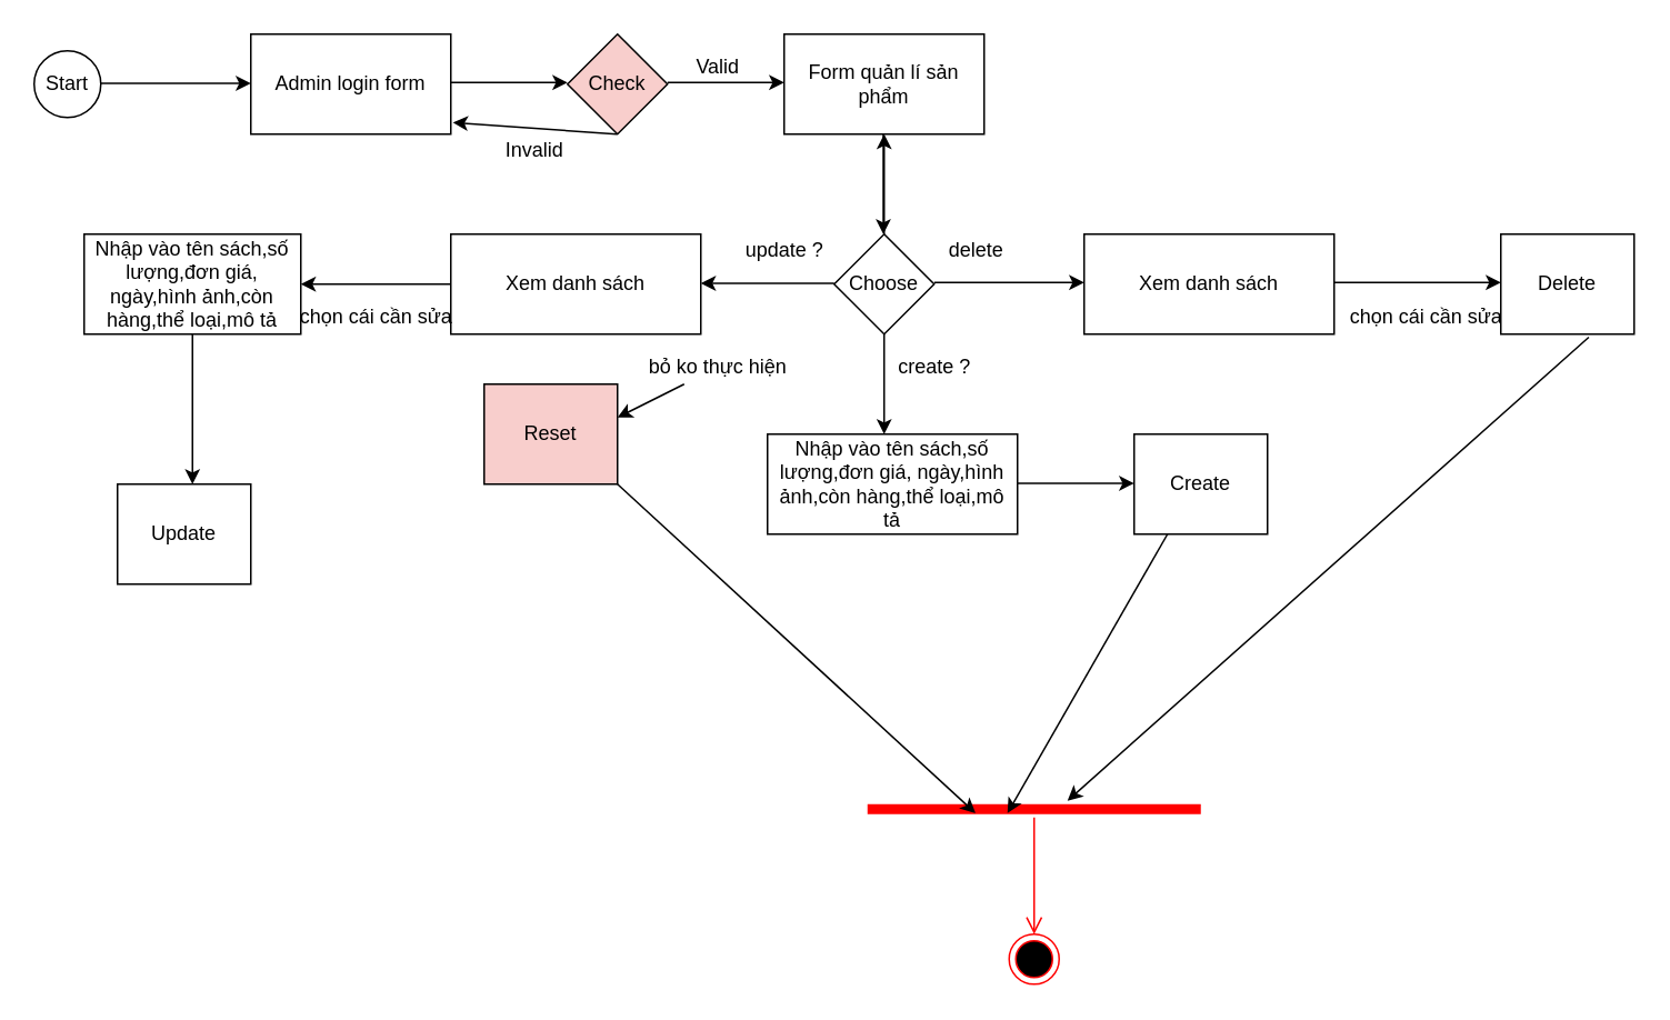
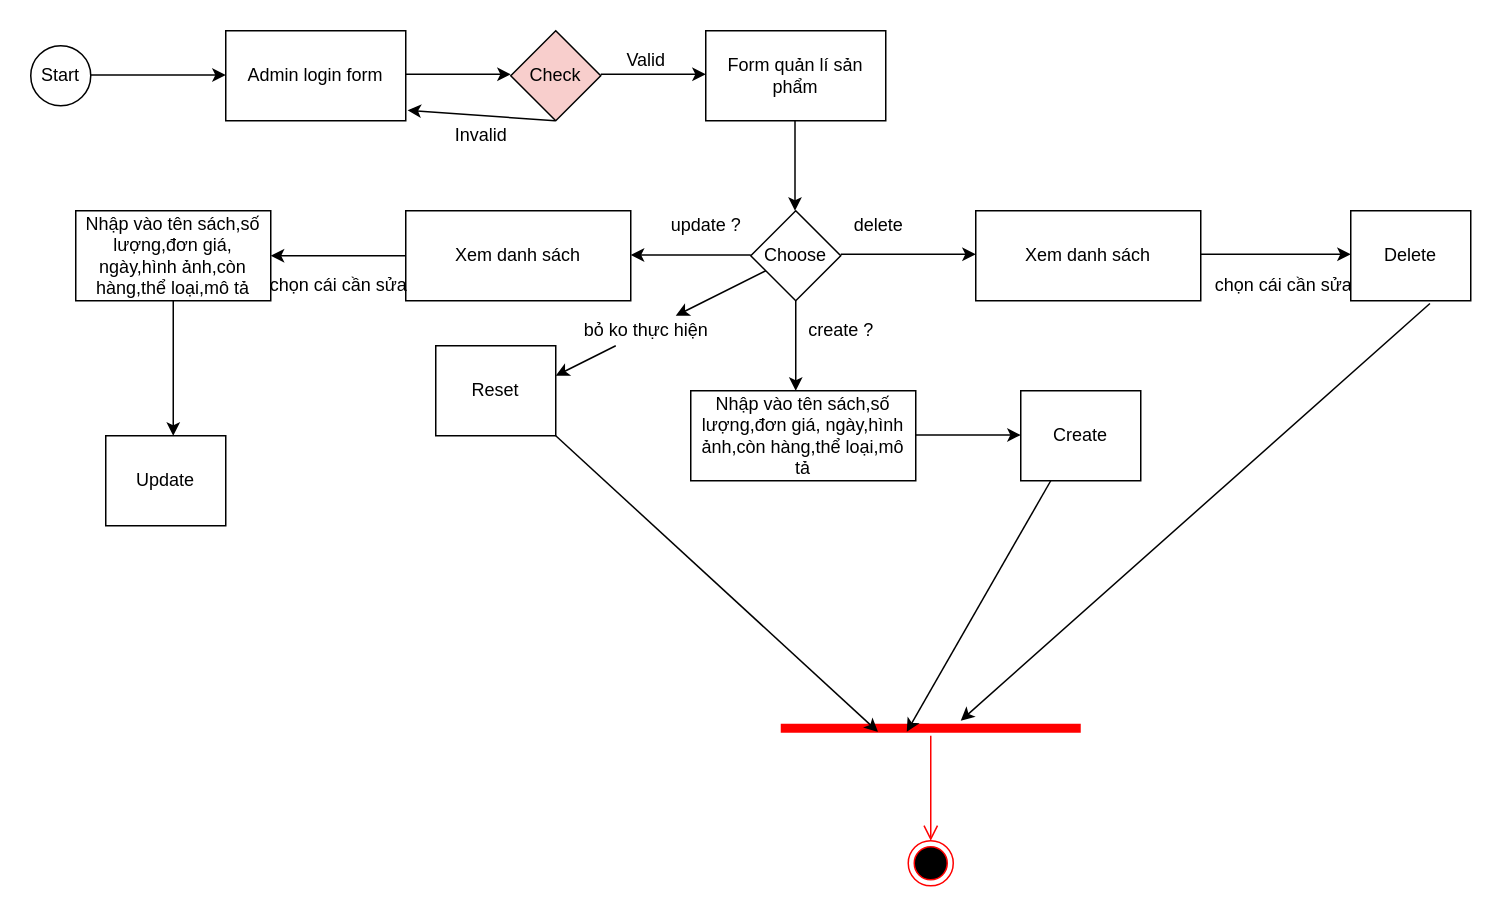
- <mxCell id="39" value="" style="endArrow=classic;html=1;" edge="1" parent="1" source="15" target="8"><mxGeometry width="50" height="50" relative="1" as="geometry"><mxPoint x="510" y="180" as="sourcePoint" /><mxPoint x="370" y="250" as="targetPoint" /></mxGeometry></mxCell>
+ <mxCell id="39" value="" style="endArrow=classic;html=1;" edge="1" parent="1" source="15" target="38"><mxGeometry width="50" height="50" relative="1" as="geometry"><mxPoint x="510" y="180" as="sourcePoint" /><mxPoint x="370" y="250" as="targetPoint" /></mxGeometry></mxCell>
- <mxCell id="37" value="Reset" style="rounded=0;whiteSpace=wrap;html=1;fillColor=#f8cecc;" vertex="1" parent="1"><mxGeometry x="290" y="230" width="80" height="60" as="geometry" /></mxCell>
+ <mxCell id="37" value="Reset" style="rounded=0;whiteSpace=wrap;html=1;" vertex="1" parent="1"><mxGeometry x="290" y="230" width="80" height="60" as="geometry" /></mxCell>
